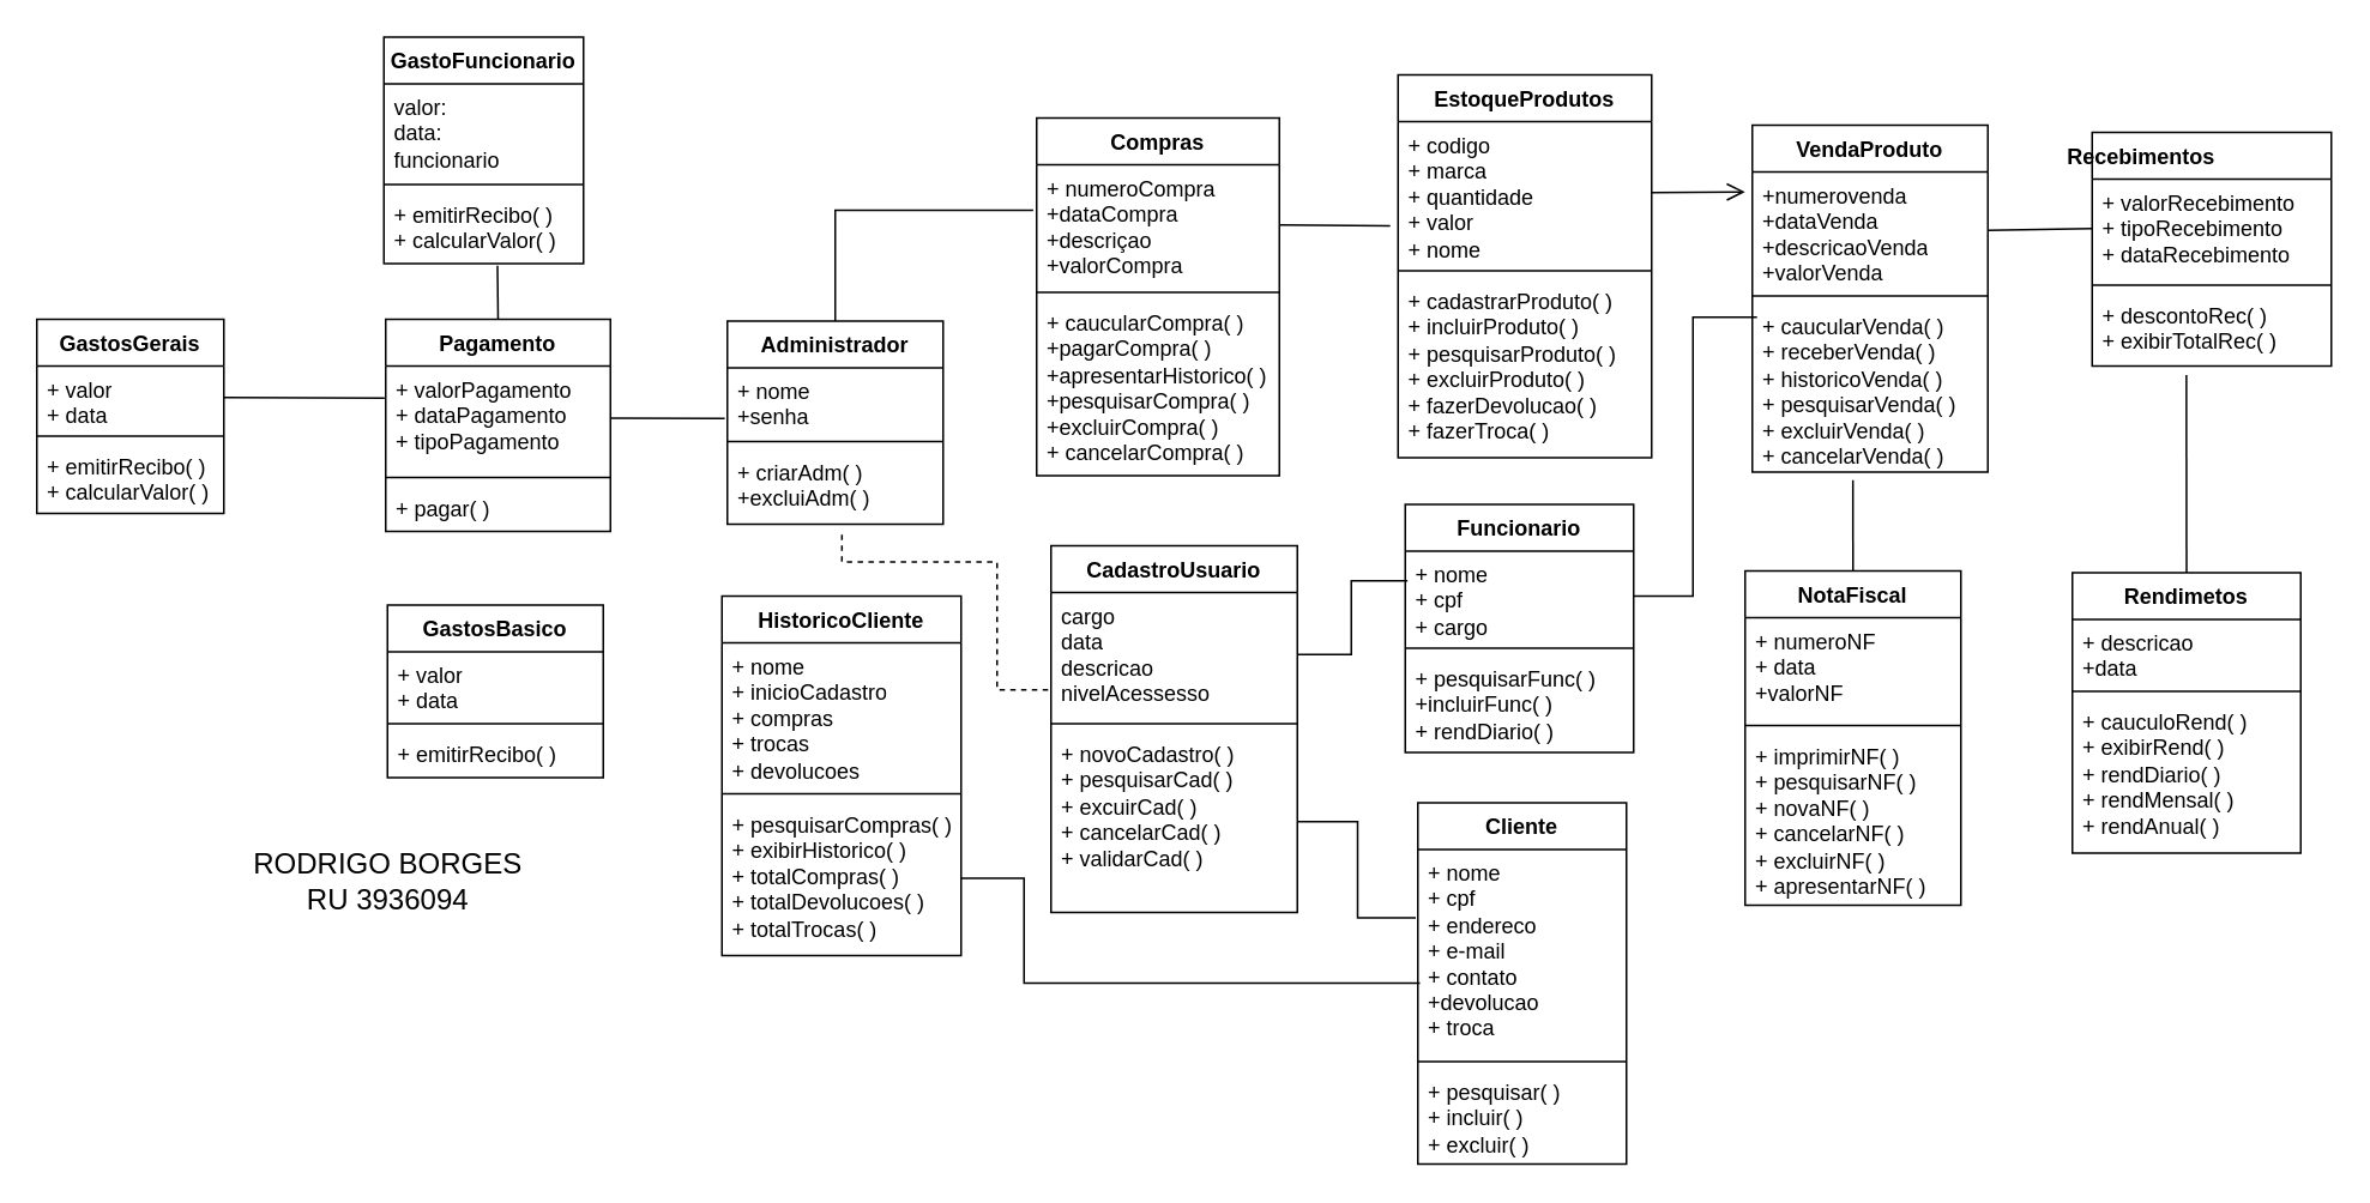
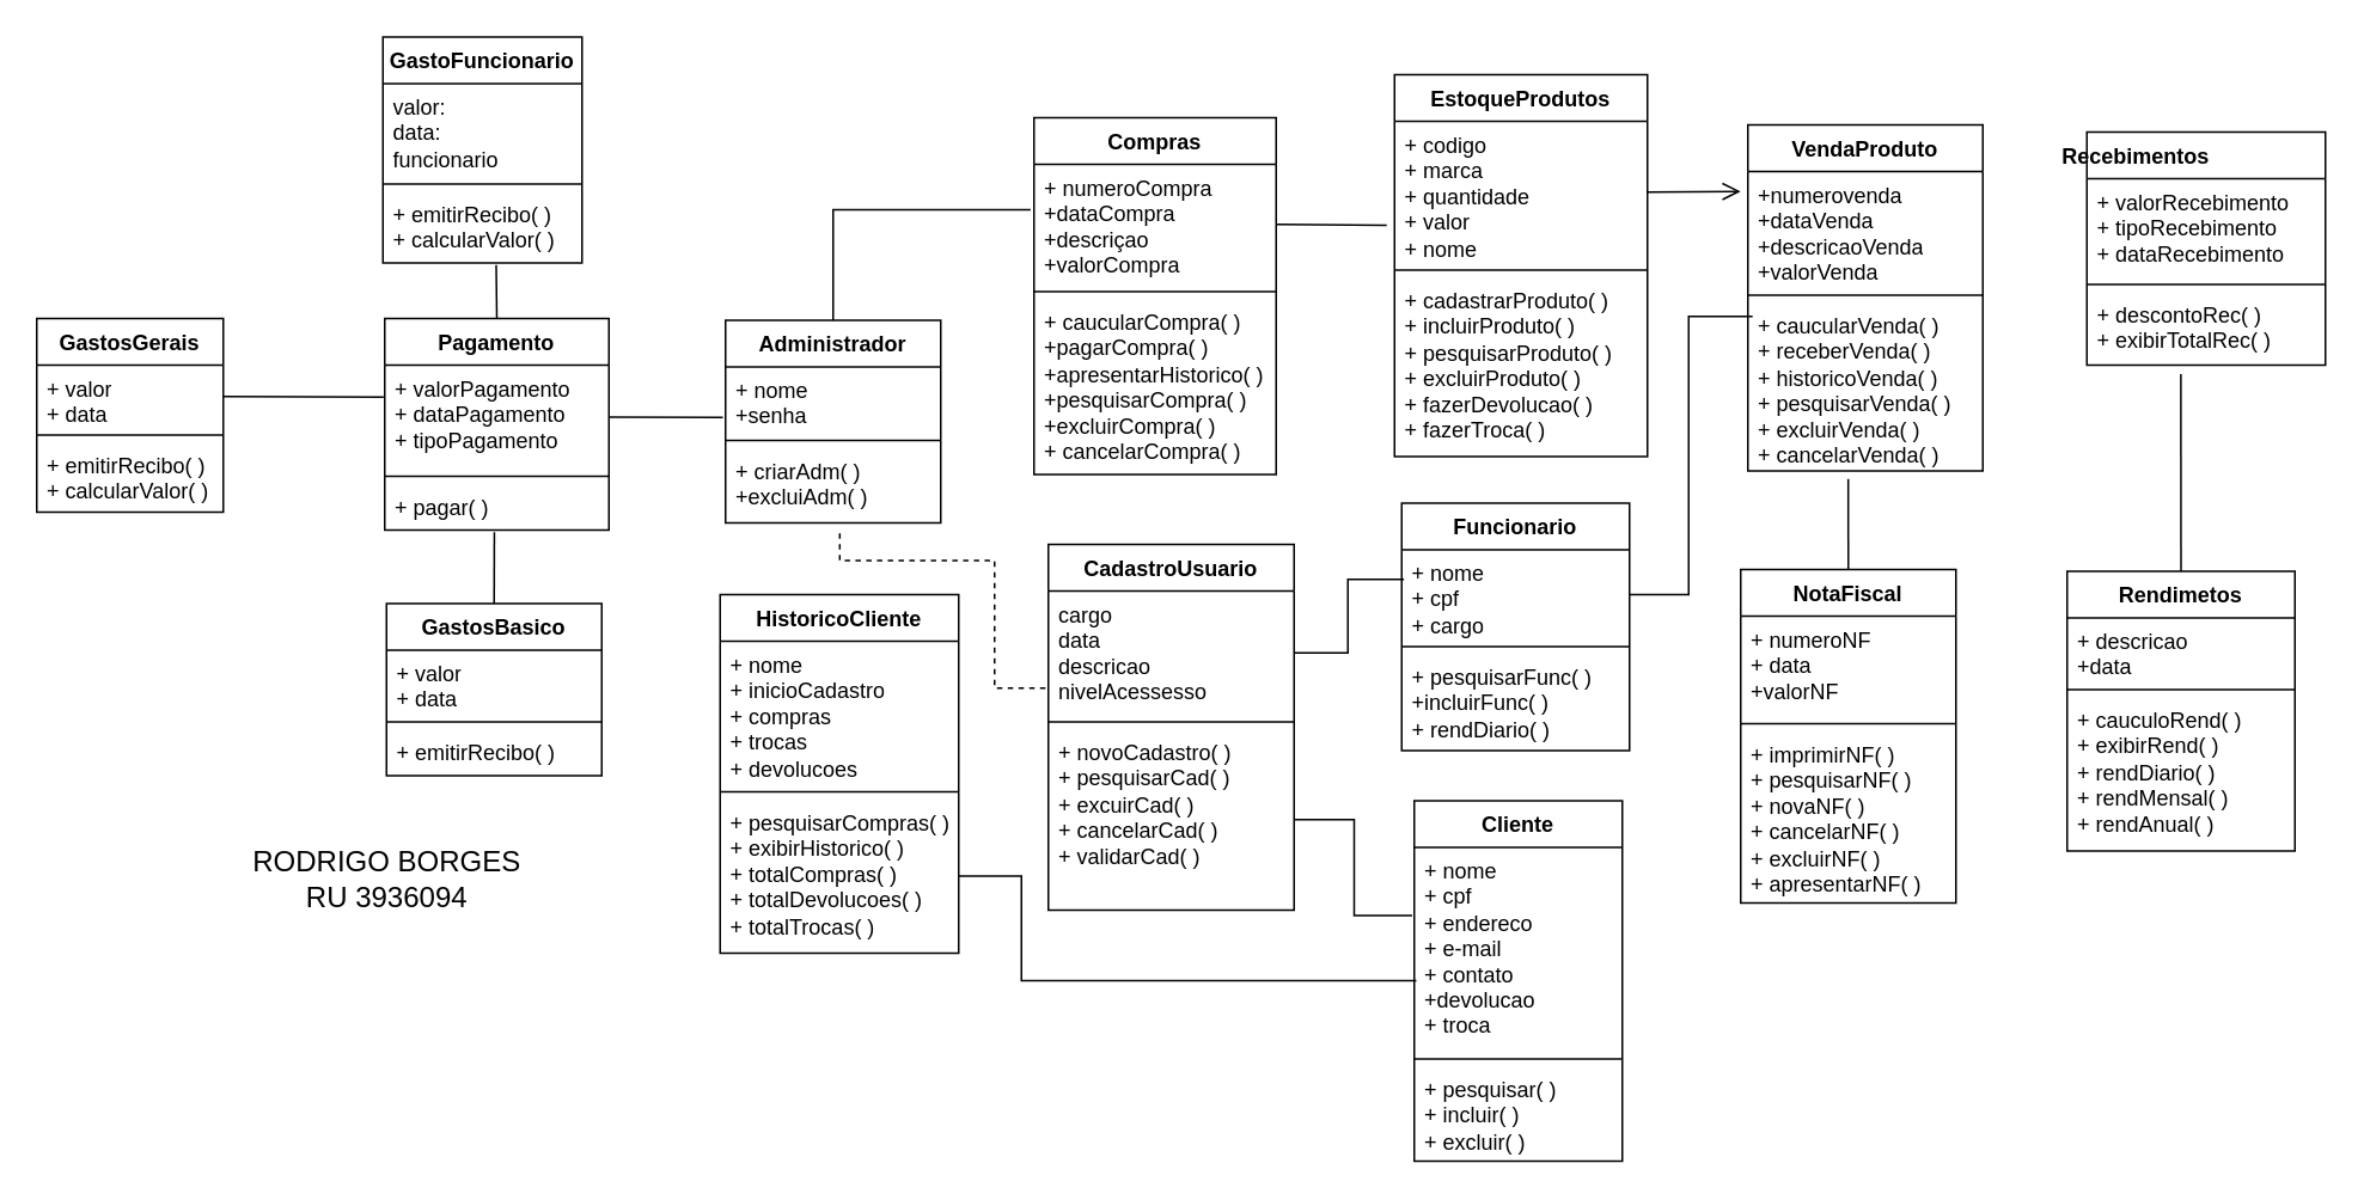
- <mxCell id="70" style="edgeStyle=none;curved=1;rounded=0;orthogonalLoop=1;jettySize=auto;html=1;exitX=1;exitY=0.5;exitDx=0;exitDy=0;entryX=0;entryY=0.5;entryDx=0;entryDy=0;fontSize=12;startSize=8;endSize=8;endArrow=none;endFill=0;" parent="1" source="47" target="55" edge="1"><mxGeometry relative="1" as="geometry" /></mxCell>
+ <mxCell id="64" style="edgeStyle=none;curved=1;rounded=0;orthogonalLoop=1;jettySize=auto;html=1;exitX=0.5;exitY=0;exitDx=0;exitDy=0;entryX=0.489;entryY=1.047;entryDx=0;entryDy=0;entryPerimeter=0;fontSize=12;startSize=8;endSize=8;endArrow=none;endFill=0;" parent="1" source="14" target="9" edge="1"><mxGeometry relative="1" as="geometry" /></mxCell>
